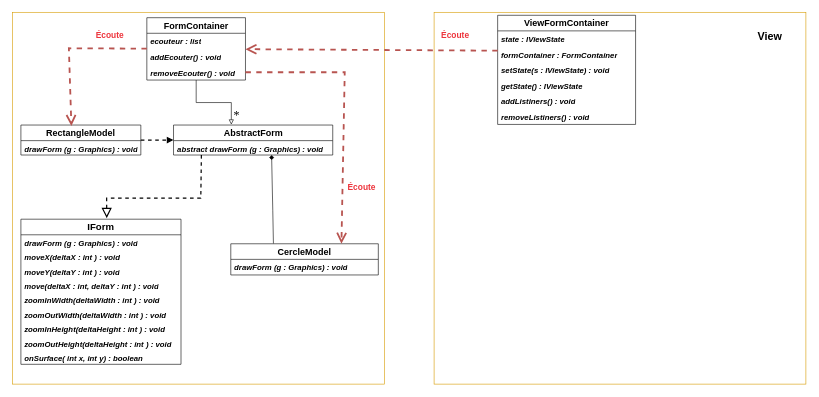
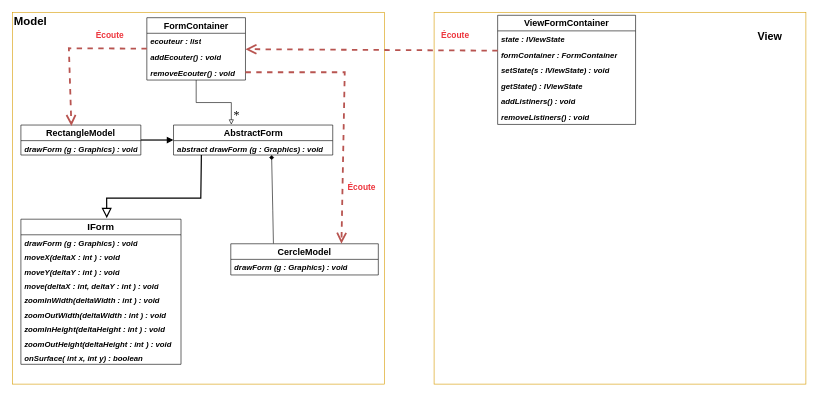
+ <mxCell id="23" value="&lt;b&gt;&lt;font style=&quot;font-size: 19px;&quot;&gt;Model&lt;/font&gt;&lt;/b&gt;" style="text;html=1;align=center;verticalAlign=middle;whiteSpace=wrap;rounded=0;fontFamily=Helvetica;fontSize=12;fontColor=default;" parent="1" vertex="1"><mxGeometry x="20" y="20" width="60" height="30" as="geometry" /></mxCell>
- <mxCell id="38" value="" style="endArrow=block;html=1;rounded=0;hachureGap=4;fontFamily=Architects Daughter;fontSource=https%3A%2F%2Ffonts.googleapis.com%2Fcss%3Ffamily%3DArchitects%2BDaughter;fontSize=16;endFill=1;strokeWidth=2;dashed=1;" edge="1" parent="1" source="14" target="34"><mxGeometry width="50" height="50" relative="1" as="geometry"><mxPoint x="164" y="470" as="sourcePoint" /><mxPoint x="214" y="420" as="targetPoint" /></mxGeometry></mxCell>
+ <mxCell id="38" value="" style="endArrow=block;html=1;rounded=0;hachureGap=4;fontFamily=Architects Daughter;fontSource=https%3A%2F%2Ffonts.googleapis.com%2Fcss%3Ffamily%3DArchitects%2BDaughter;fontSize=16;endFill=1;strokeWidth=2;" edge="1" parent="1" source="14" target="34"><mxGeometry width="50" height="50" relative="1" as="geometry"><mxPoint x="164" y="470" as="sourcePoint" /><mxPoint x="214" y="420" as="targetPoint" /></mxGeometry></mxCell>
- <mxCell id="36" value="" style="endArrow=block;dashed=1;endFill=0;endSize=12;html=1;rounded=0;hachureGap=4;fontFamily=Architects Daughter;fontSource=https%3A%2F%2Ffonts.googleapis.com%2Fcss%3Ffamily%3DArchitects%2BDaughter;fontSize=23;strokeWidth=2;entryX=0.536;entryY=-0.007;entryDx=0;entryDy=0;entryPerimeter=0;exitX=0.175;exitY=1;exitDx=0;exitDy=0;exitPerimeter=0;" edge="1" parent="1" source="35" target="4"><mxGeometry width="160" relative="1" as="geometry"><mxPoint x="334" y="270" as="sourcePoint" /><mxPoint x="258" y="380" as="targetPoint" /><Array as="points"><mxPoint x="334" y="330" /><mxPoint x="177" y="330" /></Array></mxGeometry></mxCell>
+ <mxCell id="36" value="" style="endArrow=block;dashed=0;endFill=0;endSize=12;html=1;rounded=0;hachureGap=4;fontFamily=Architects Daughter;fontSource=https%3A%2F%2Ffonts.googleapis.com%2Fcss%3Ffamily%3DArchitects%2BDaughter;fontSize=23;strokeWidth=2;entryX=0.536;entryY=-0.007;entryDx=0;entryDy=0;entryPerimeter=0;exitX=0.175;exitY=1;exitDx=0;exitDy=0;exitPerimeter=0;" edge="1" parent="1" source="35" target="4"><mxGeometry width="160" relative="1" as="geometry"><mxPoint x="334" y="270" as="sourcePoint" /><mxPoint x="258" y="380" as="targetPoint" /><Array as="points"><mxPoint x="334" y="330" /><mxPoint x="177" y="330" /></Array></mxGeometry></mxCell>
